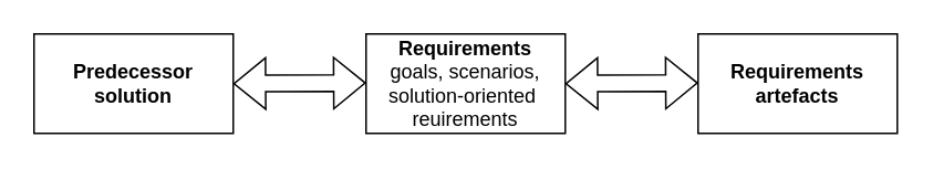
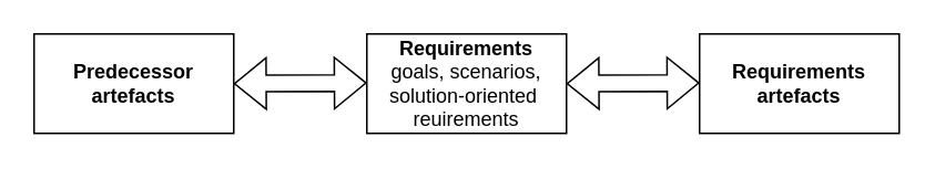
- <mxCell id="2" value="&lt;b&gt;Predecessor&lt;br&gt;solution&lt;/b&gt;" style="rounded=0;whiteSpace=wrap;html=1;" vertex="1" parent="1"><mxGeometry x="20" y="20" width="120" height="60" as="geometry" /></mxCell>
+ <mxCell id="2" value="&lt;b&gt;Predecessor&lt;br&gt;artefacts&lt;/b&gt;" style="rounded=0;whiteSpace=wrap;html=1;" vertex="1" parent="1"><mxGeometry x="20" y="20" width="120" height="60" as="geometry" /></mxCell>
